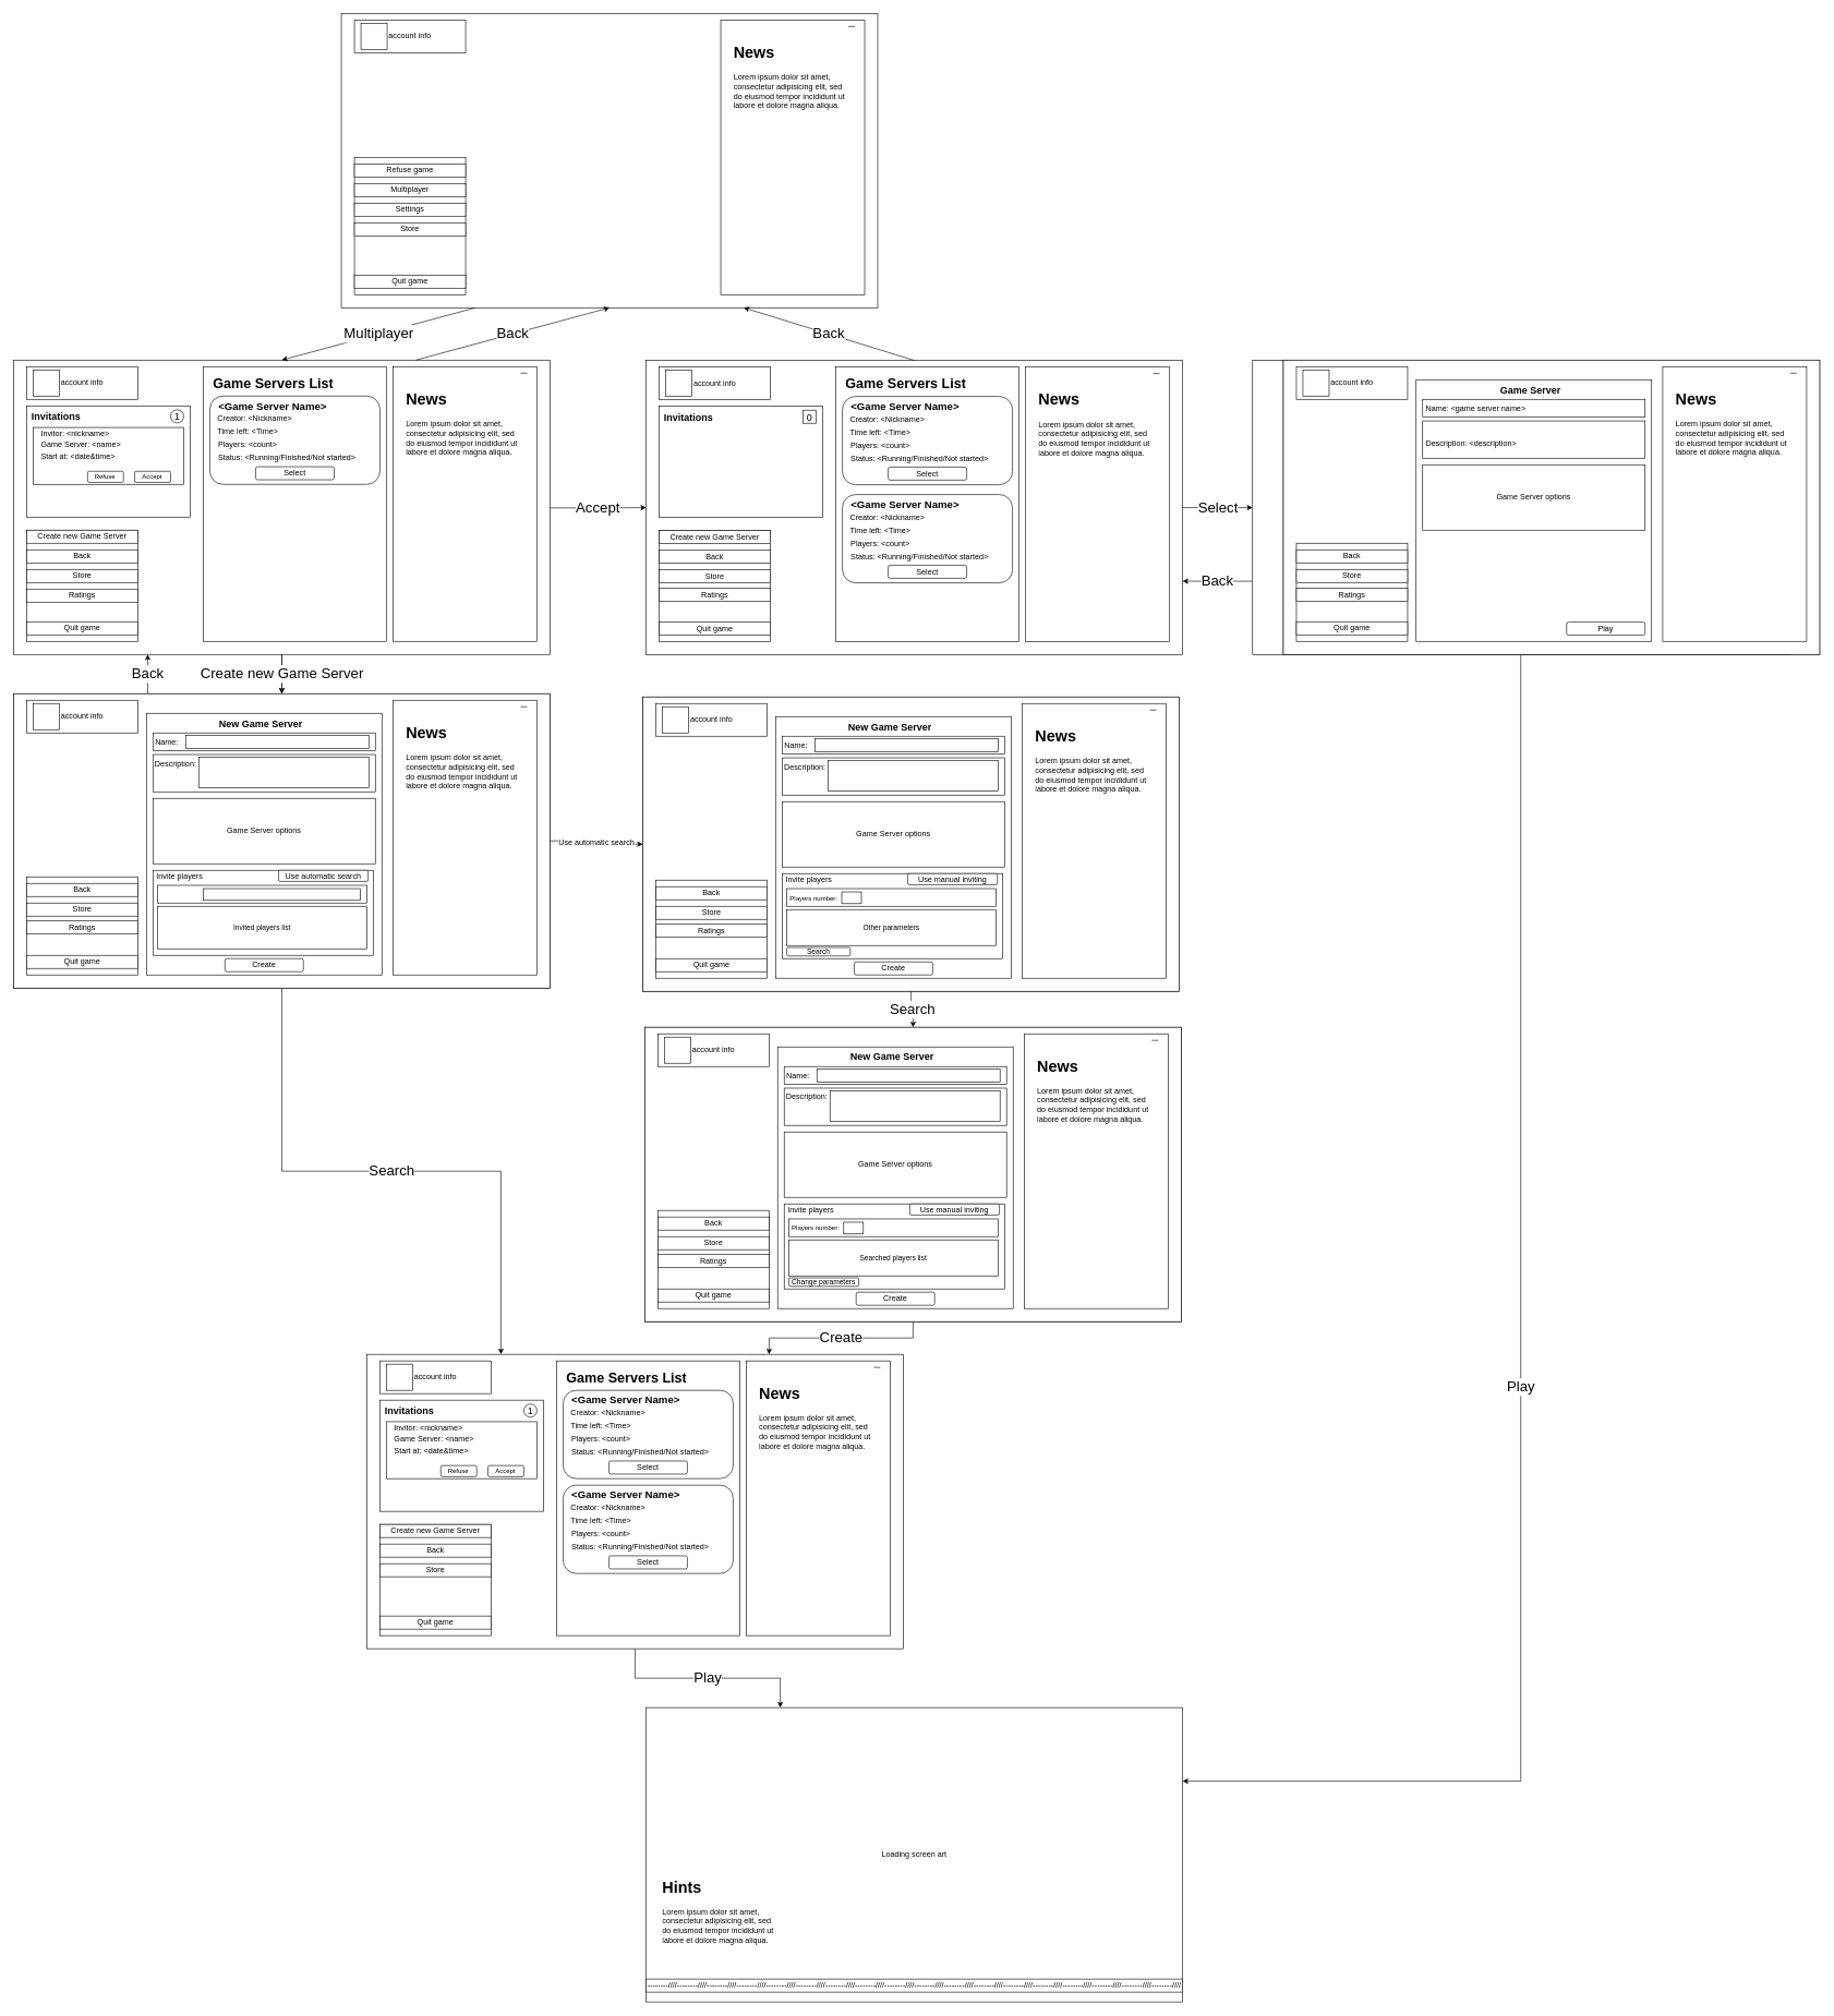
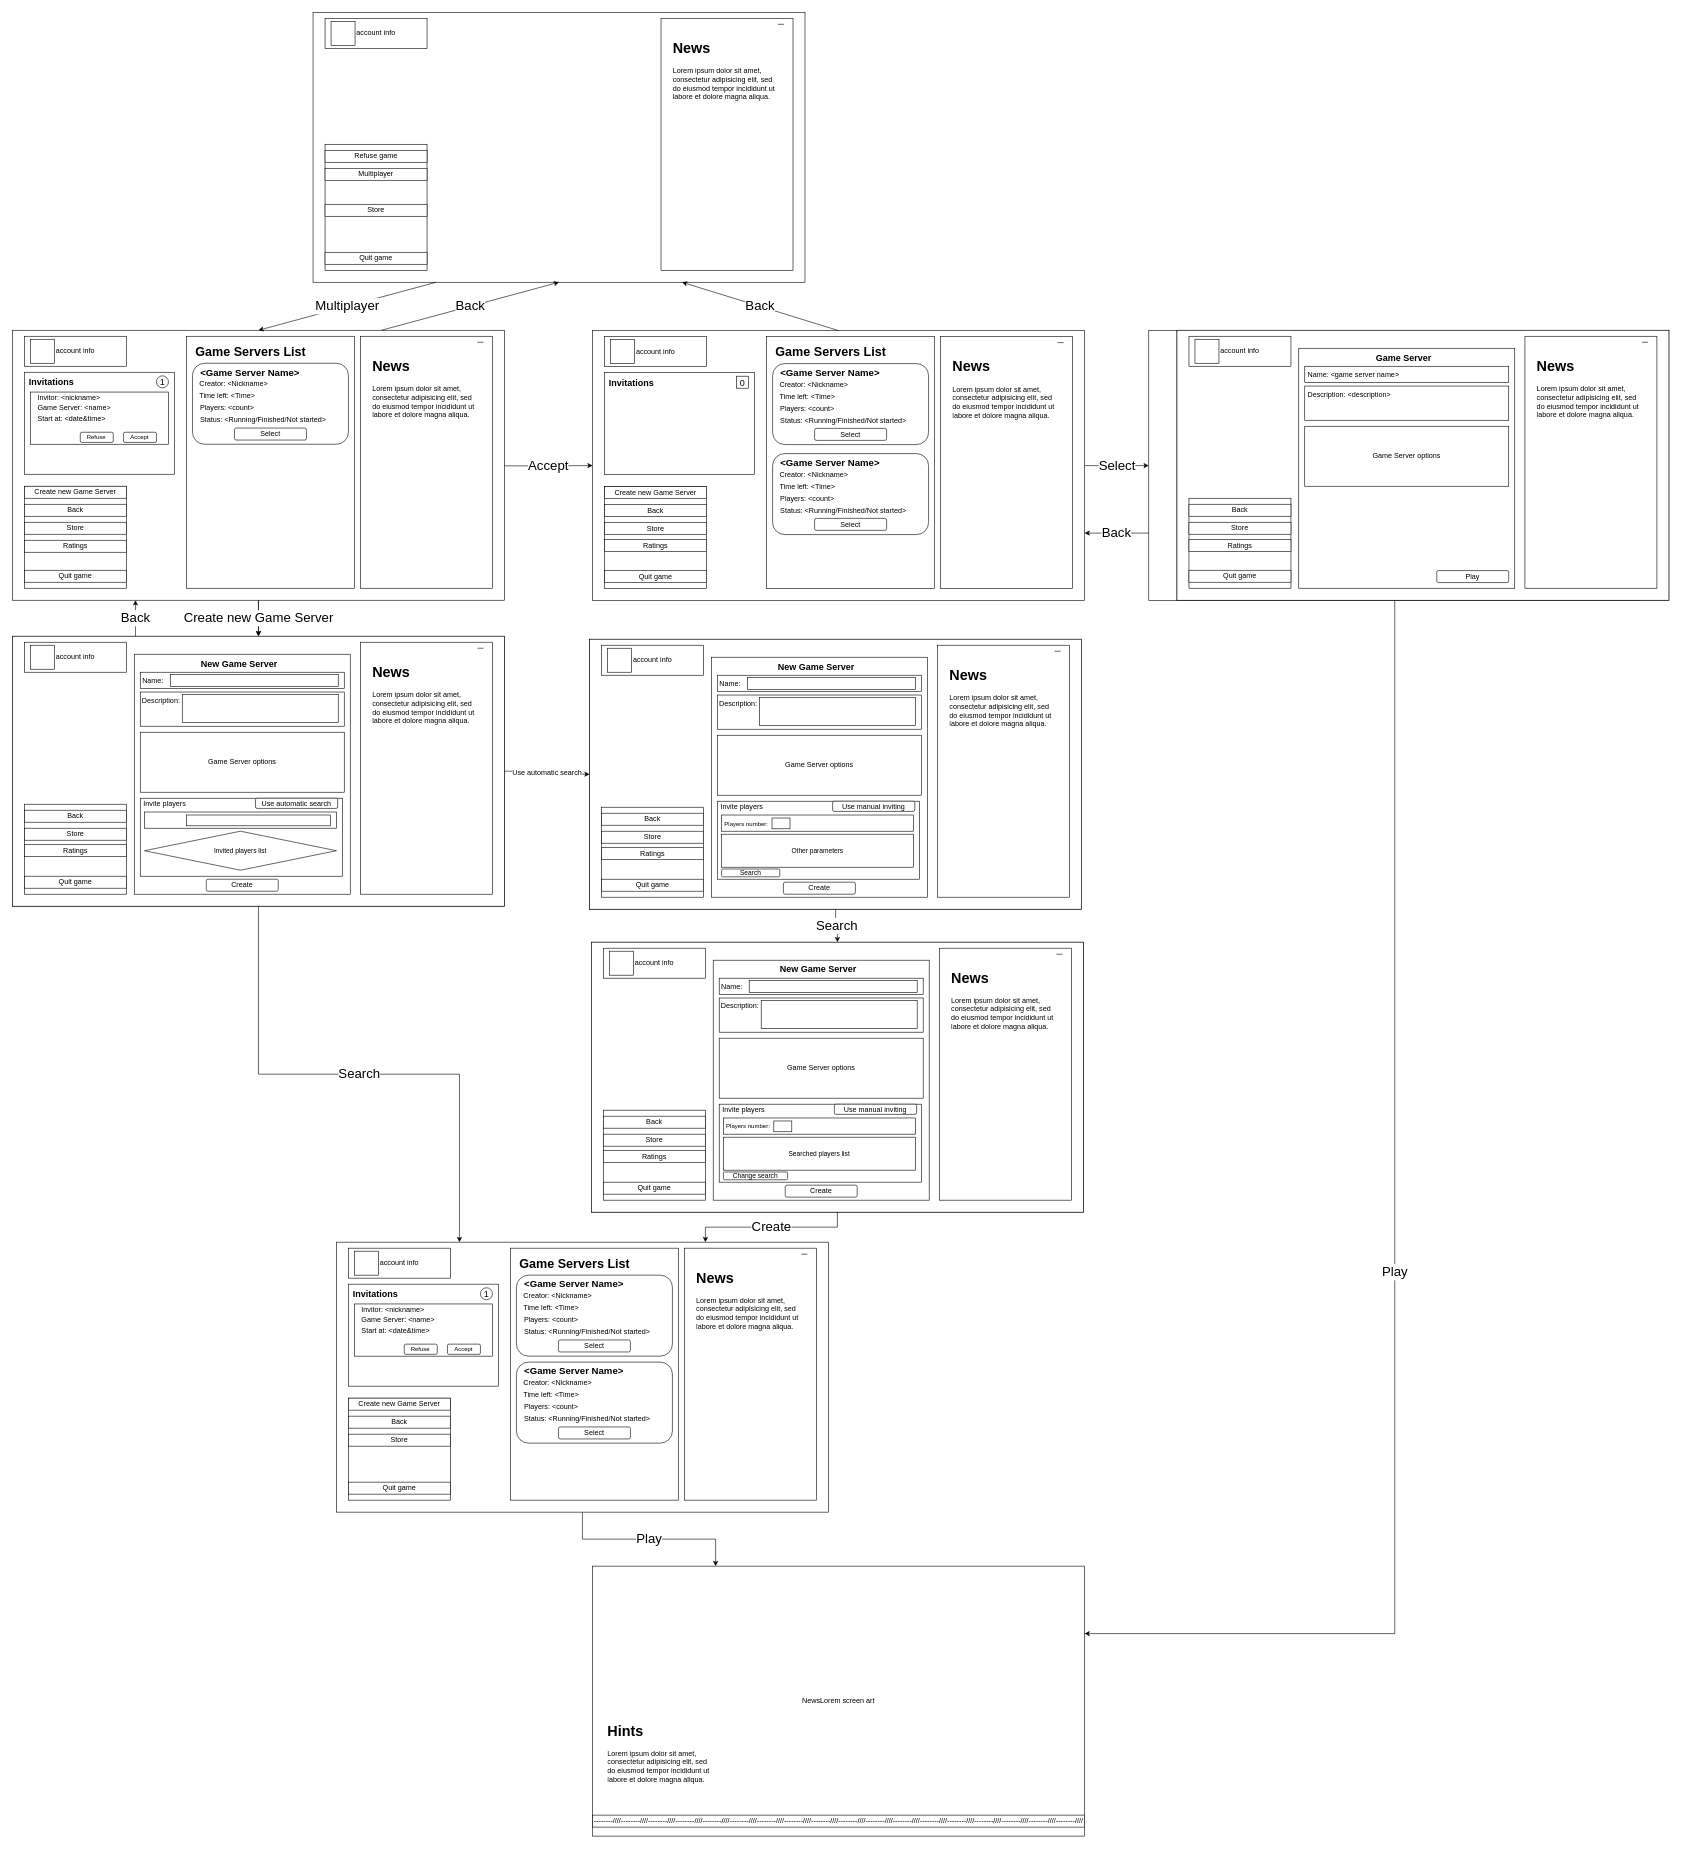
- <mxCell id="8" value="Settings" style="rounded=0;whiteSpace=wrap;html=1;" vertex="1" parent="1"><mxGeometry x="541" y="310" width="170" height="20" as="geometry" /></mxCell>
- <mxCell id="174" value="Description: &amp;lt;description&amp;gt;&amp;nbsp;" style="text;html=1;strokeColor=none;fillColor=none;align=left;verticalAlign=middle;whiteSpace=wrap;rounded=0;fontSize=12;" vertex="1" parent="1"><mxGeometry x="2177.1" y="667" width="243.9" height="20" as="geometry" /></mxCell>
+ <mxCell id="174" value="Description: &amp;lt;description&amp;gt;&amp;nbsp;" style="text;html=1;strokeColor=none;fillColor=none;align=left;verticalAlign=middle;whiteSpace=wrap;rounded=0;fontSize=12;" vertex="1" parent="1"><mxGeometry x="2177.1" y="647" width="243.9" height="20" as="geometry" /></mxCell>
- <mxCell id="78" value="Invited players list" style="rounded=0;whiteSpace=wrap;html=1;fontSize=11;align=center;" vertex="1" parent="1"><mxGeometry x="240" y="1385" width="320" height="65" as="geometry" /></mxCell>
+ <mxCell id="78" value="Invited players list" style="rhombus;whiteSpace=wrap;html=1;fontSize=11;align=center;" vertex="1" parent="1"><mxGeometry x="240" y="1385" width="320" height="65" as="geometry" /></mxCell>
- <mxCell id="244" value="Change parameters" style="rounded=1;whiteSpace=wrap;html=1;fontSize=11;align=center;" vertex="1" parent="1"><mxGeometry x="1205" y="1953" width="107" height="13" as="geometry" /></mxCell>
+ <mxCell id="244" value="Change search" style="rounded=1;whiteSpace=wrap;html=1;fontSize=11;align=center;" vertex="1" parent="1"><mxGeometry x="1205" y="1953" width="107" height="13" as="geometry" /></mxCell>
- <mxCell id="246" value="Loading screen art" style="rounded=0;whiteSpace=wrap;html=1;" vertex="1" parent="1"><mxGeometry x="987" y="2610" width="820" height="450" as="geometry" /></mxCell>
+ <mxCell id="246" value="NewsLorem screen art" style="rounded=0;whiteSpace=wrap;html=1;" vertex="1" parent="1"><mxGeometry x="987" y="2610" width="820" height="450" as="geometry" /></mxCell>
